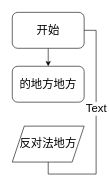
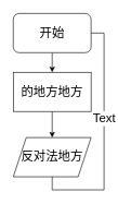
- <mxCell id="5" value="的地方地方" style="rounded=1;whiteSpace=wrap;html=1;fontSize=19;" vertex="1" parent="1"><mxGeometry x="20" y="110" width="120" height="60" as="geometry" /></mxCell>
+ <mxCell id="5" value="的地方地方" style="whiteSpace=wrap;html=1;fontSize=19;rounded=0;" vertex="1" parent="1"><mxGeometry x="20" y="110" width="120" height="60" as="geometry" /></mxCell>
+ <mxCell id="4" style="edgeStyle=orthogonalEdgeStyle;rounded=0;orthogonalLoop=1;jettySize=auto;html=1;exitX=0.5;exitY=1;exitDx=0;exitDy=0;entryX=0.5;entryY=0;entryDx=0;entryDy=0;fontSize=19;" edge="1" parent="1" source="5" target="8"><mxGeometry relative="1" as="geometry" /></mxCell>
